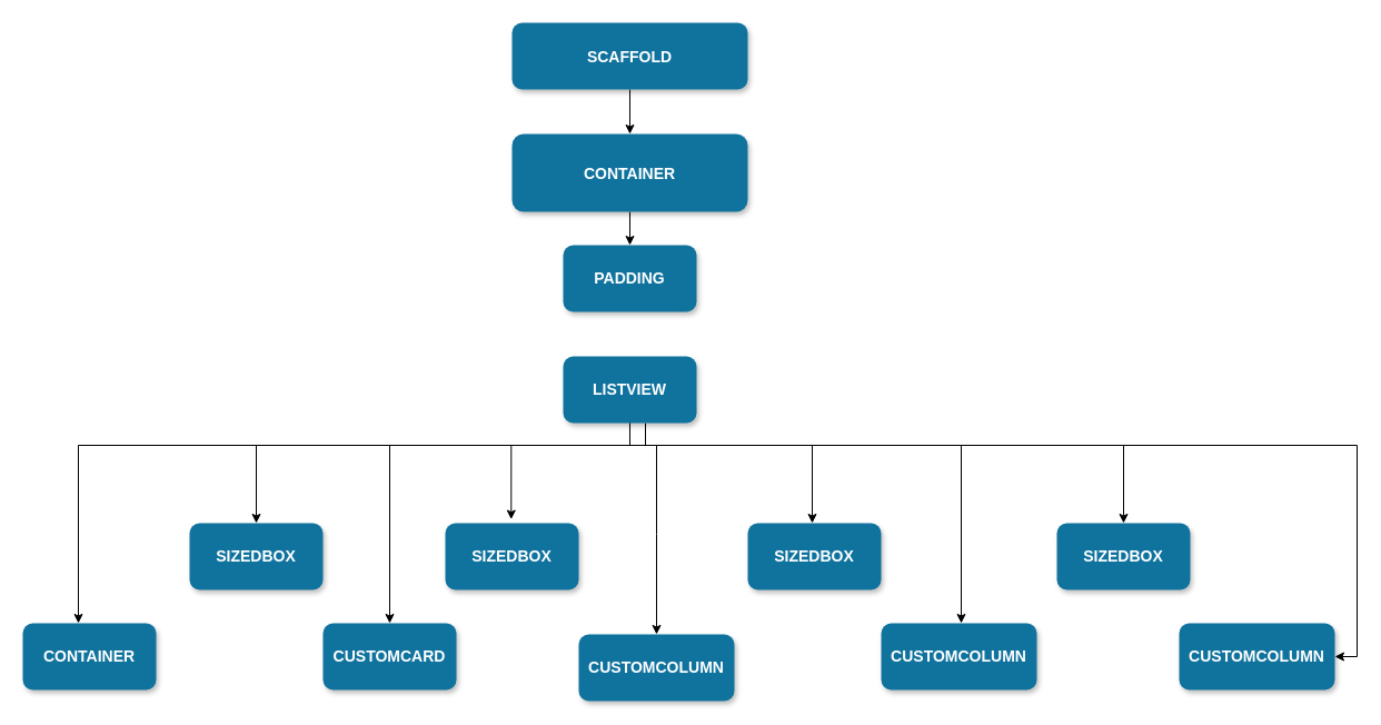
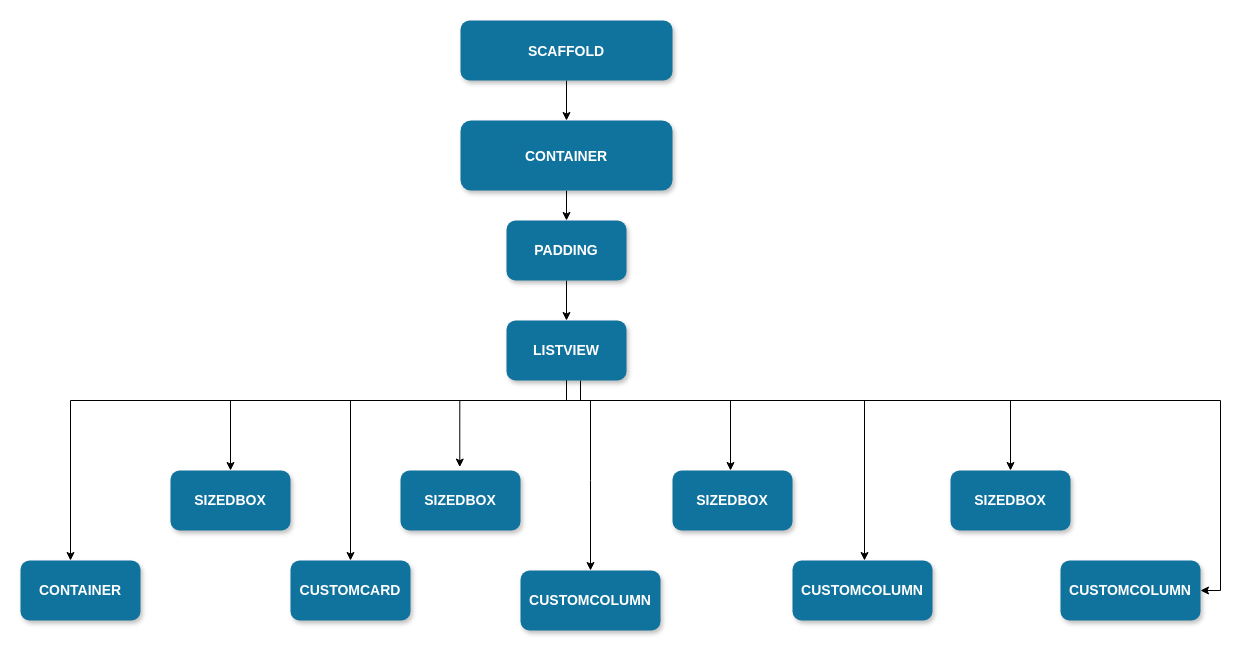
+ <mxCell id="6" value="" style="edgeStyle=orthogonalEdgeStyle;rounded=0;orthogonalLoop=1;jettySize=auto;html=1;" edge="1" parent="1" source="7" target="15"><mxGeometry relative="1" as="geometry" /></mxCell>
